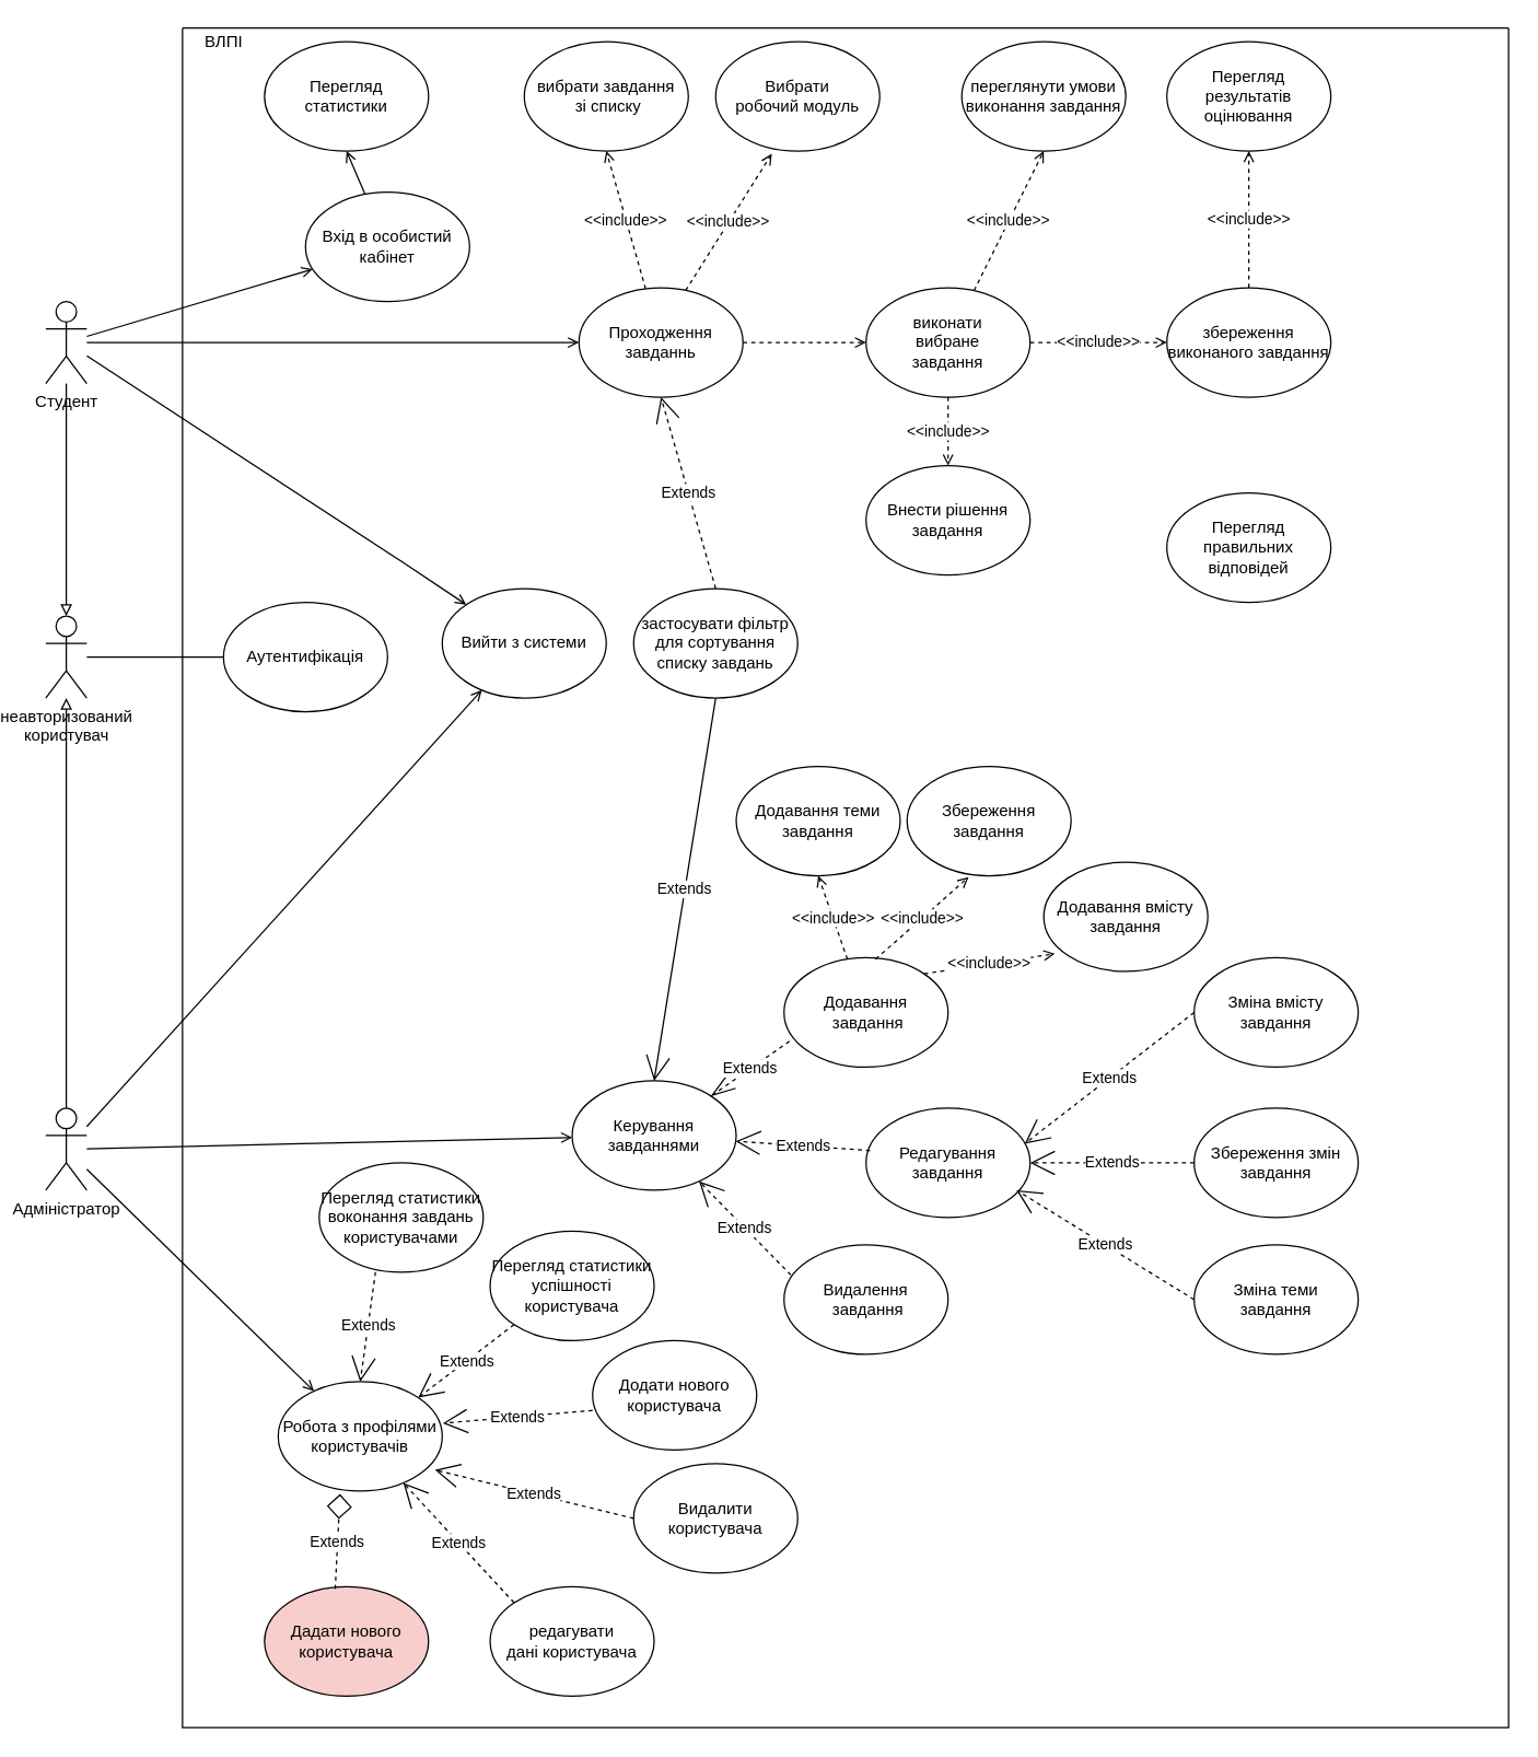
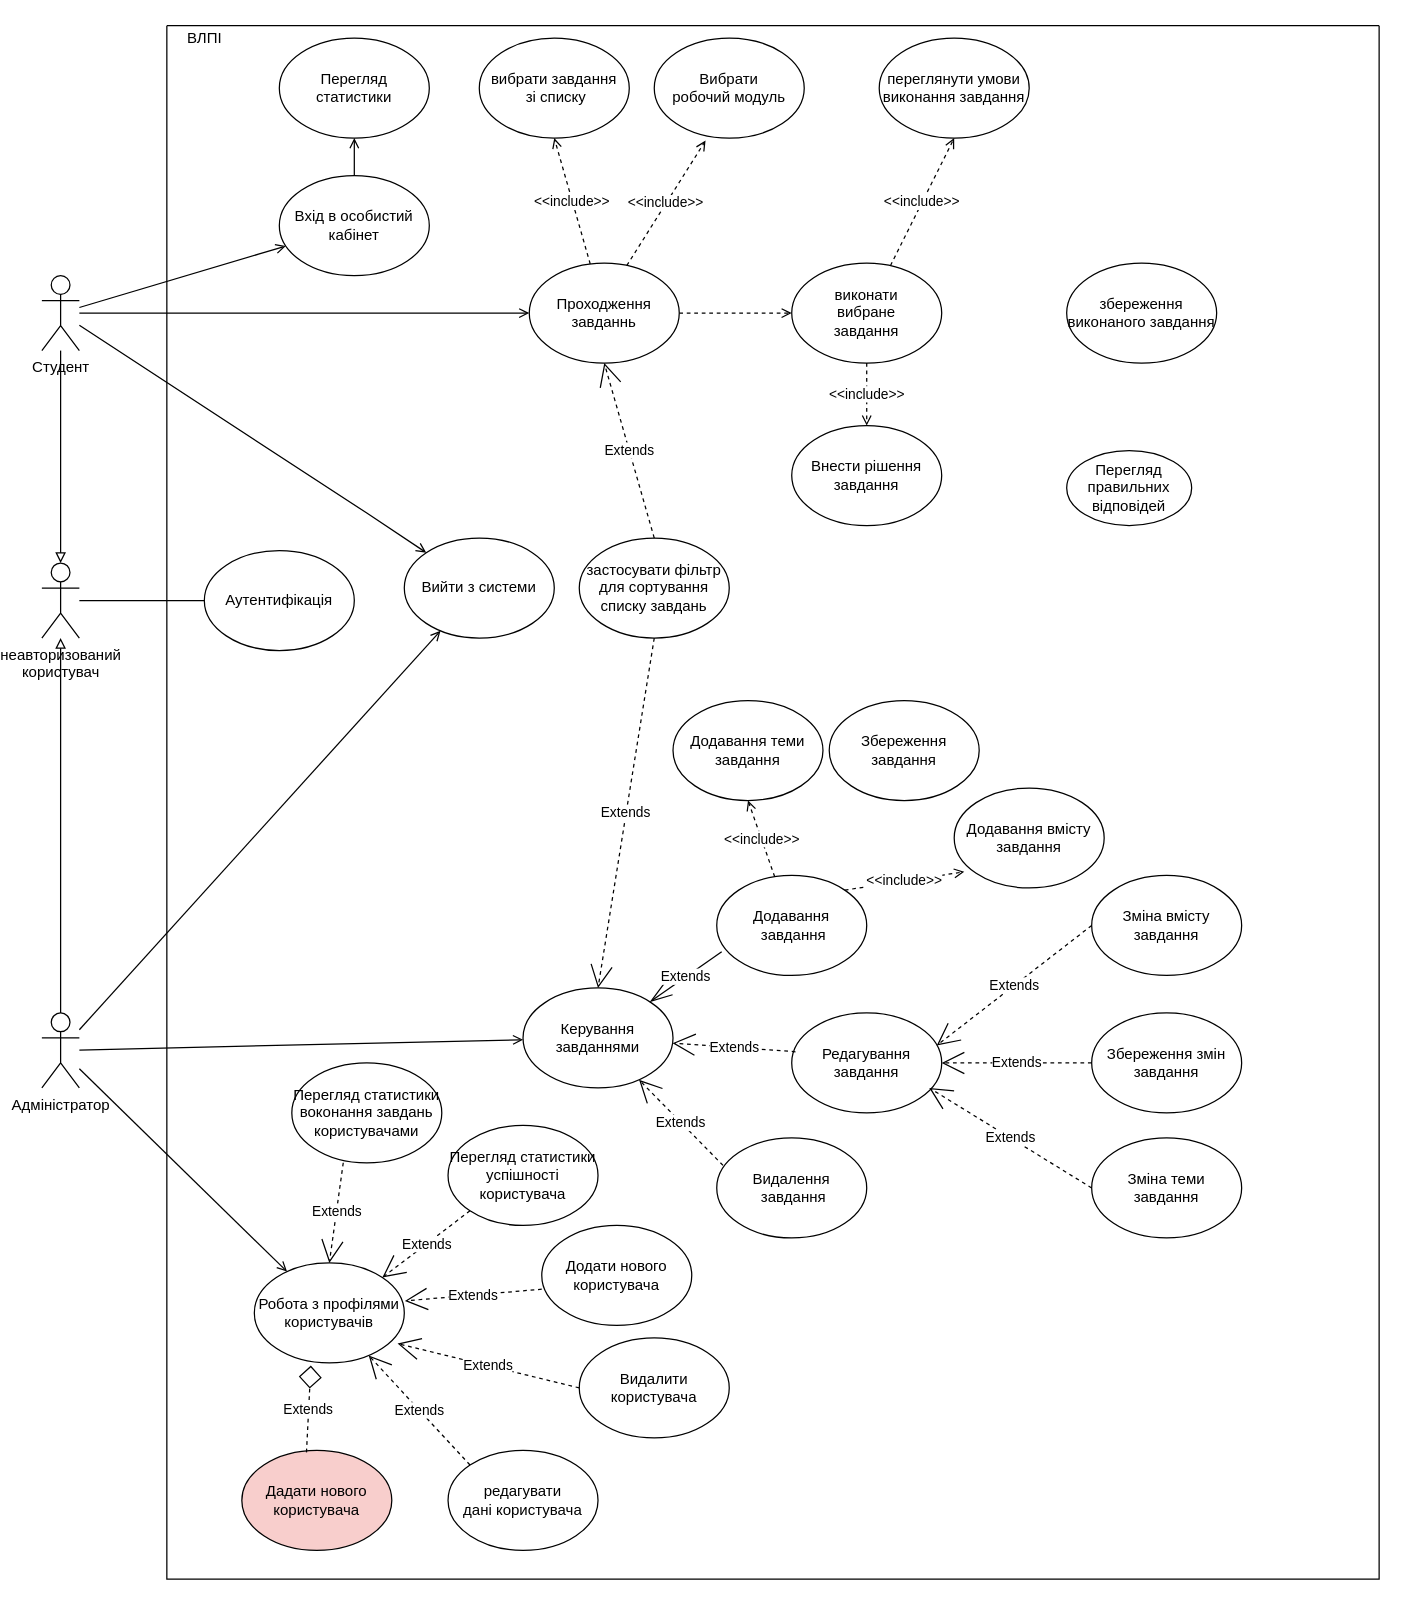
- <mxCell id="15" value="Перегляд &lt;br&gt;статистики" style="ellipse;whiteSpace=wrap;html=1;" parent="2" vertex="1"><mxGeometry x="60" y="10" width="120" height="80" as="geometry" /></mxCell>
+ <mxCell id="15" value="Перегляд &lt;br&gt;статистики" style="ellipse;whiteSpace=wrap;html=1;" parent="2" vertex="1"><mxGeometry x="90" y="10" width="120" height="80" as="geometry" /></mxCell>
- <mxCell id="42" value="Перегляд результатів оцінювання" style="ellipse;whiteSpace=wrap;html=1;" parent="2" vertex="1"><mxGeometry x="720" y="10" width="120" height="80" as="geometry" /></mxCell>
- <mxCell id="44" value="&amp;lt;&amp;lt;include&amp;gt;&amp;gt;" style="edgeStyle=none;rounded=0;orthogonalLoop=1;jettySize=auto;html=1;entryX=0.5;entryY=1;entryDx=0;entryDy=0;startArrow=none;startFill=0;endArrow=open;endFill=0;strokeColor=default;strokeWidth=1;dashed=1;exitX=0.5;exitY=0;exitDx=0;exitDy=0;" parent="2" source="41" target="42" edge="1"><mxGeometry relative="1" as="geometry"><mxPoint x="710" y="190" as="sourcePoint" /><mxPoint x="710" y="90" as="targetPoint" /></mxGeometry></mxCell>
- <mxCell id="45" value="&amp;lt;&amp;lt;include&amp;gt;&amp;gt;" style="edgeStyle=none;rounded=0;orthogonalLoop=1;jettySize=auto;html=1;entryX=0;entryY=0.5;entryDx=0;entryDy=0;startArrow=none;startFill=0;endArrow=open;endFill=0;strokeColor=default;strokeWidth=1;dashed=1;exitX=1;exitY=0.5;exitDx=0;exitDy=0;" parent="2" source="17" target="41" edge="1"><mxGeometry relative="1" as="geometry"><mxPoint x="630.004" y="370.003" as="sourcePoint" /><mxPoint x="681.03" y="267.95" as="targetPoint" /></mxGeometry></mxCell>
- <mxCell id="43" value="Перегляд правильних відповідей" style="ellipse;whiteSpace=wrap;html=1;" parent="2" vertex="1"><mxGeometry x="720" y="340" width="120" height="80" as="geometry" /></mxCell>
+ <mxCell id="43" value="Перегляд правильних відповідей" style="ellipse;whiteSpace=wrap;html=1;" parent="2" vertex="1"><mxGeometry x="720" y="340" width="100" height="60" as="geometry" /></mxCell>
- <mxCell id="35" value="&amp;lt;&amp;lt;include&amp;gt;&amp;gt;" style="edgeStyle=none;rounded=0;orthogonalLoop=1;jettySize=auto;html=1;entryX=0.375;entryY=1.013;entryDx=0;entryDy=0;startArrow=none;startFill=0;endArrow=open;endFill=0;strokeColor=default;strokeWidth=1;dashed=1;entryPerimeter=0;exitX=0.558;exitY=0.013;exitDx=0;exitDy=0;exitPerimeter=0;" parent="2" source="9" target="34" edge="1"><mxGeometry relative="1" as="geometry"><mxPoint x="552.426" y="701.716" as="sourcePoint" /><mxPoint x="648.04" y="687.04" as="targetPoint" /></mxGeometry></mxCell>
- <mxCell id="38" value="Extends" style="endArrow=open;endSize=16;endFill=0;html=1;rounded=0;dashed=0;strokeColor=default;strokeWidth=1;exitX=0.5;exitY=1;exitDx=0;exitDy=0;entryX=0.5;entryY=0;entryDx=0;entryDy=0;" parent="2" source="36" target="8" edge="1"><mxGeometry width="160" relative="1" as="geometry"><mxPoint x="330" y="670" as="sourcePoint" /><mxPoint x="290" y="530" as="targetPoint" /></mxGeometry></mxCell>
+ <mxCell id="38" value="Extends" style="endArrow=open;endSize=16;endFill=0;html=1;rounded=0;dashed=1;strokeColor=default;strokeWidth=1;exitX=0.5;exitY=1;exitDx=0;exitDy=0;entryX=0.5;entryY=0;entryDx=0;entryDy=0;" parent="2" source="36" target="8" edge="1"><mxGeometry width="160" relative="1" as="geometry"><mxPoint x="330" y="670" as="sourcePoint" /><mxPoint x="290" y="530" as="targetPoint" /></mxGeometry></mxCell>
- <mxCell id="13" value="Extends" style="endArrow=openThin;endSize=16;endFill=0;html=1;rounded=0;dashed=1;strokeColor=default;strokeWidth=1;exitX=0.033;exitY=0.763;exitDx=0;exitDy=0;exitPerimeter=0;" parent="2" source="9" target="8" edge="1"><mxGeometry width="160" relative="1" as="geometry"><mxPoint x="650" y="780" as="sourcePoint" /><mxPoint x="810" y="780" as="targetPoint" /></mxGeometry></mxCell>
+ <mxCell id="13" value="Extends" style="endArrow=openThin;endSize=16;endFill=0;html=1;rounded=0;dashed=0;strokeColor=default;strokeWidth=1;exitX=0.033;exitY=0.763;exitDx=0;exitDy=0;exitPerimeter=0;" parent="2" source="9" target="8" edge="1"><mxGeometry width="160" relative="1" as="geometry"><mxPoint x="650" y="780" as="sourcePoint" /><mxPoint x="810" y="780" as="targetPoint" /></mxGeometry></mxCell>
